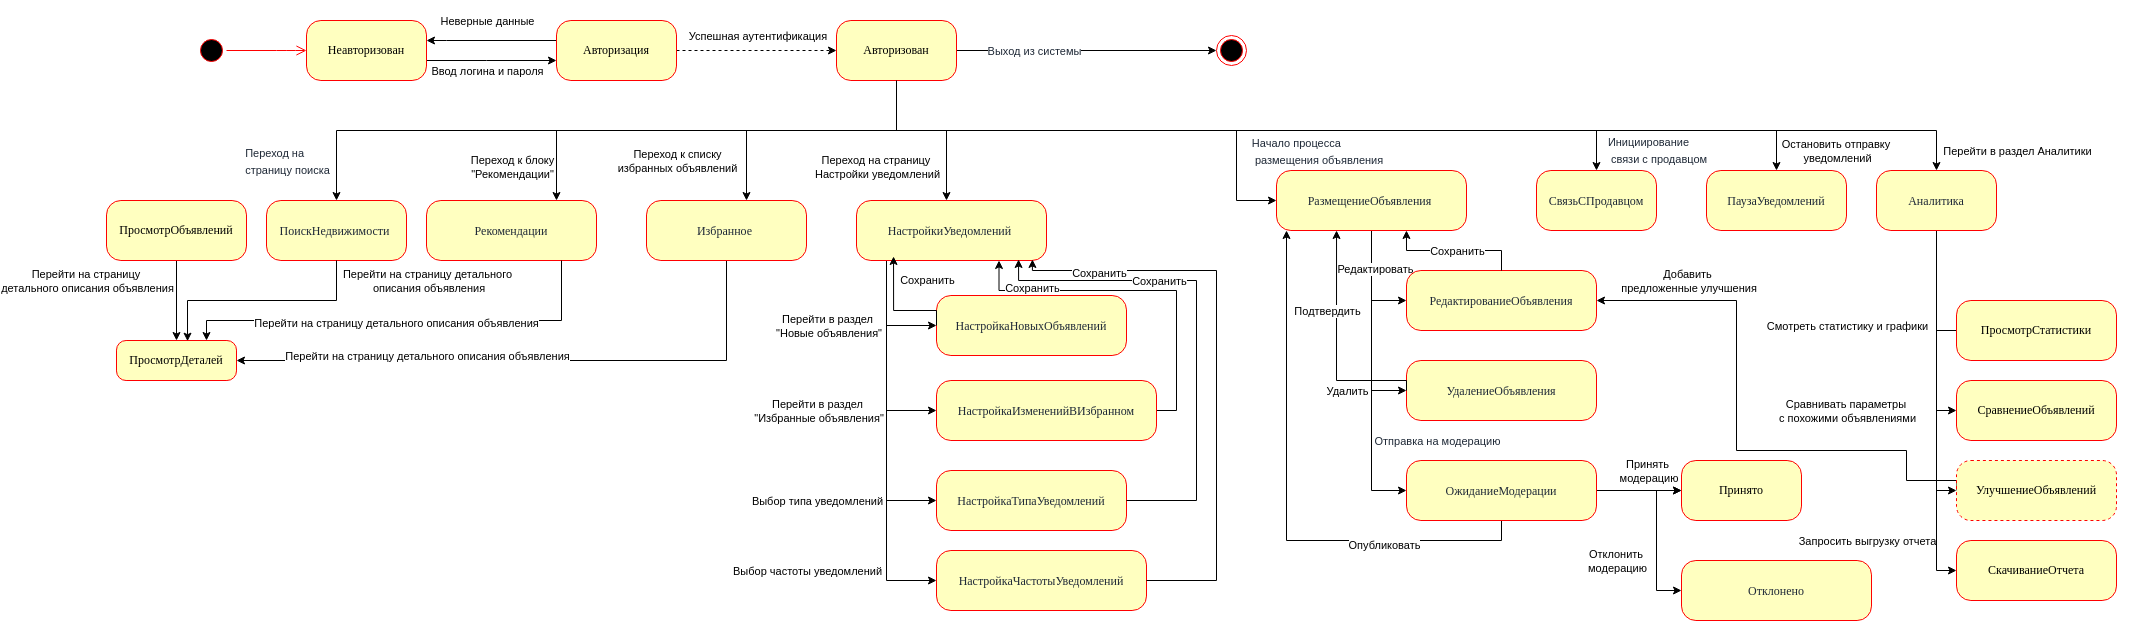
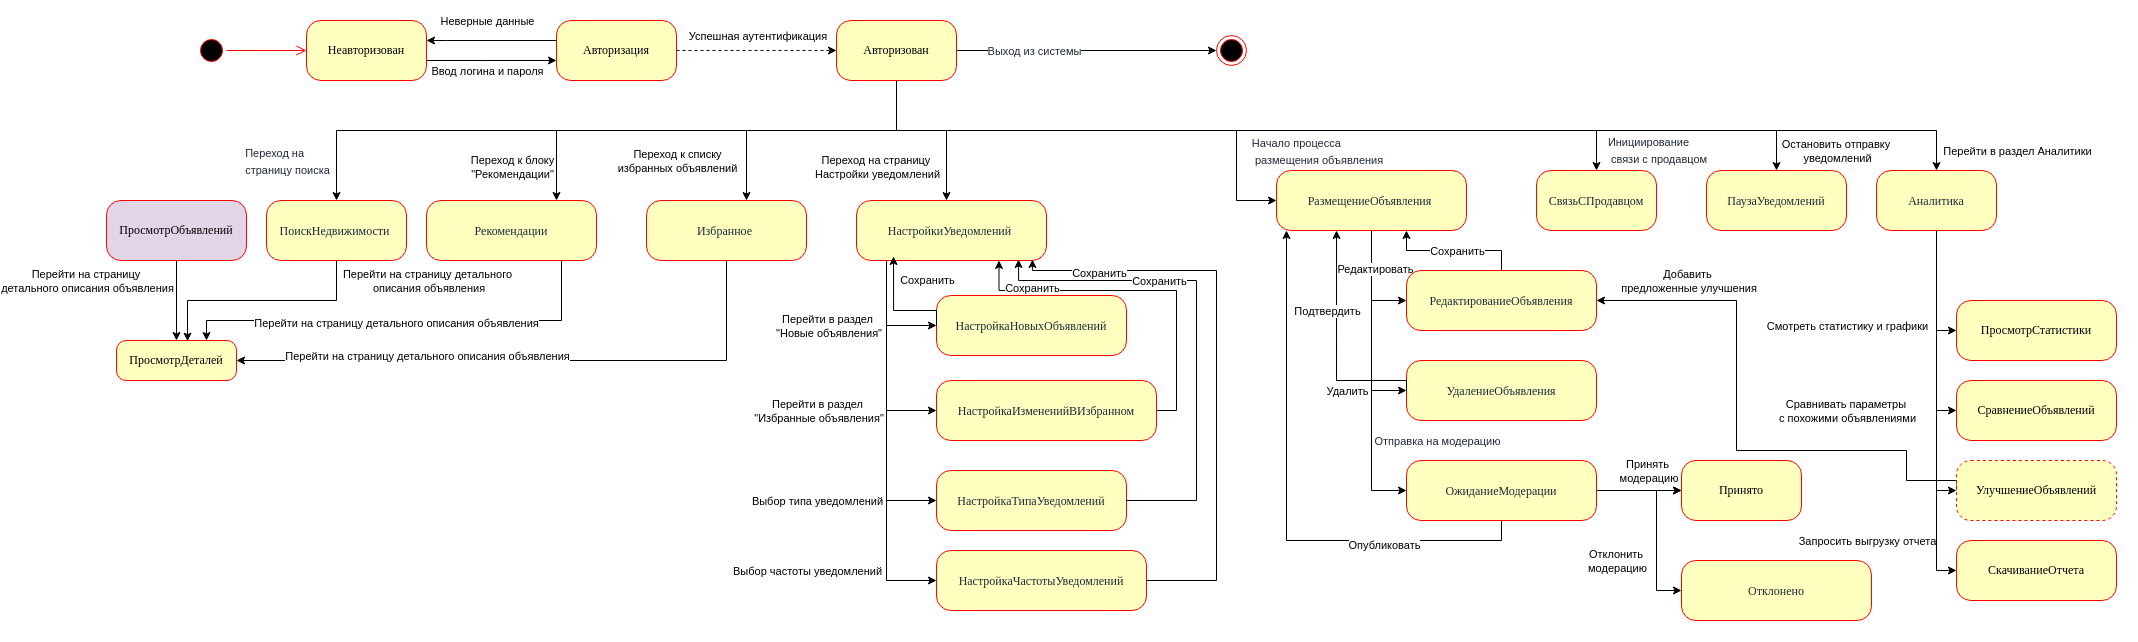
- <mxCell id="31" value="ПросмотрОбъявлений" style="rounded=1;whiteSpace=wrap;html=1;arcSize=24;fillColor=#ffffc0;strokeColor=#ff0000;shadow=0;comic=0;labelBackgroundColor=none;fontFamily=Verdana;fontSize=12;fontColor=#000000;align=center;" vertex="1" parent="1"><mxGeometry x="20" y="200" width="140" height="60" as="geometry" /></mxCell>
+ <mxCell id="31" value="ПросмотрОбъявлений" style="rounded=1;whiteSpace=wrap;html=1;arcSize=24;fillColor=#e1d5e7;strokeColor=#ff0000;shadow=0;comic=0;labelBackgroundColor=none;fontFamily=Verdana;fontSize=12;fontColor=#000000;align=center;" vertex="1" parent="1"><mxGeometry x="20" y="200" width="140" height="60" as="geometry" /></mxCell>
- <mxCell id="56" value="" style="edgeStyle=orthogonalEdgeStyle;rounded=0;orthogonalLoop=1;jettySize=auto;html=1;endArrow=none;" edge="1" parent="1" source="64" target="87"><mxGeometry relative="1" as="geometry"><Array as="points"><mxPoint x="1850" y="280" /><mxPoint x="1850" y="280" /></Array></mxGeometry></mxCell>
+ <mxCell id="56" value="" style="edgeStyle=orthogonalEdgeStyle;rounded=0;orthogonalLoop=1;jettySize=auto;html=1;" edge="1" parent="1" source="64" target="87"><mxGeometry relative="1" as="geometry"><Array as="points"><mxPoint x="1850" y="280" /><mxPoint x="1850" y="280" /></Array></mxGeometry></mxCell>
